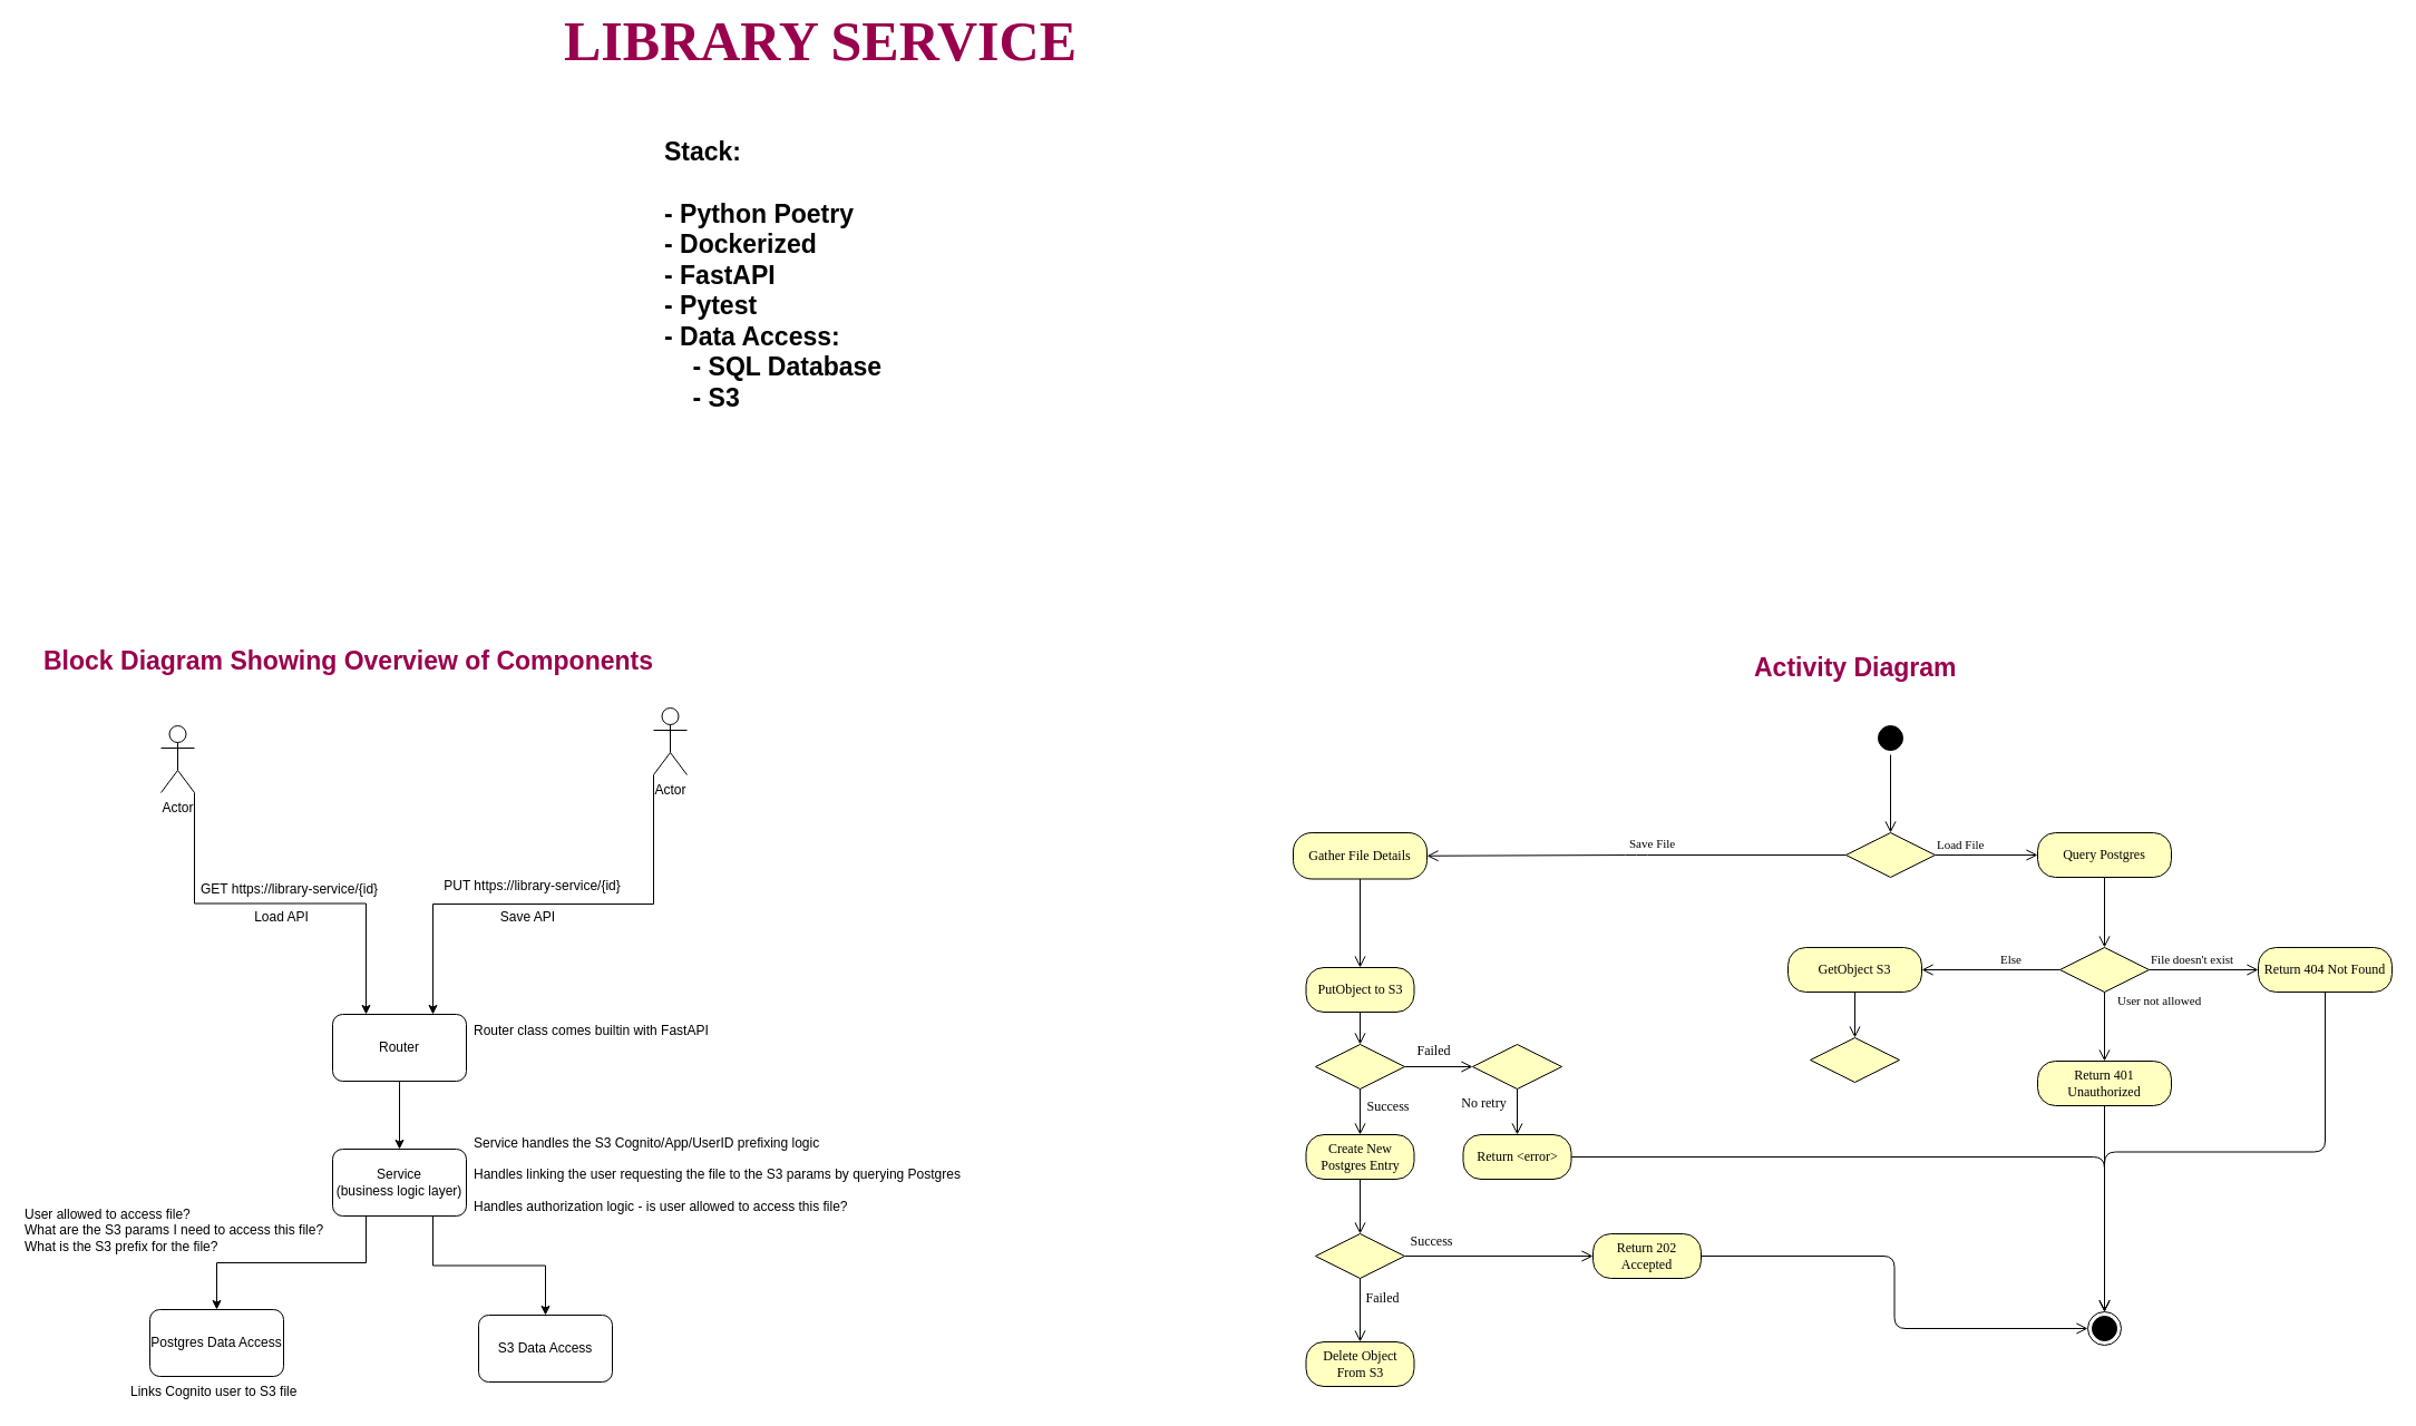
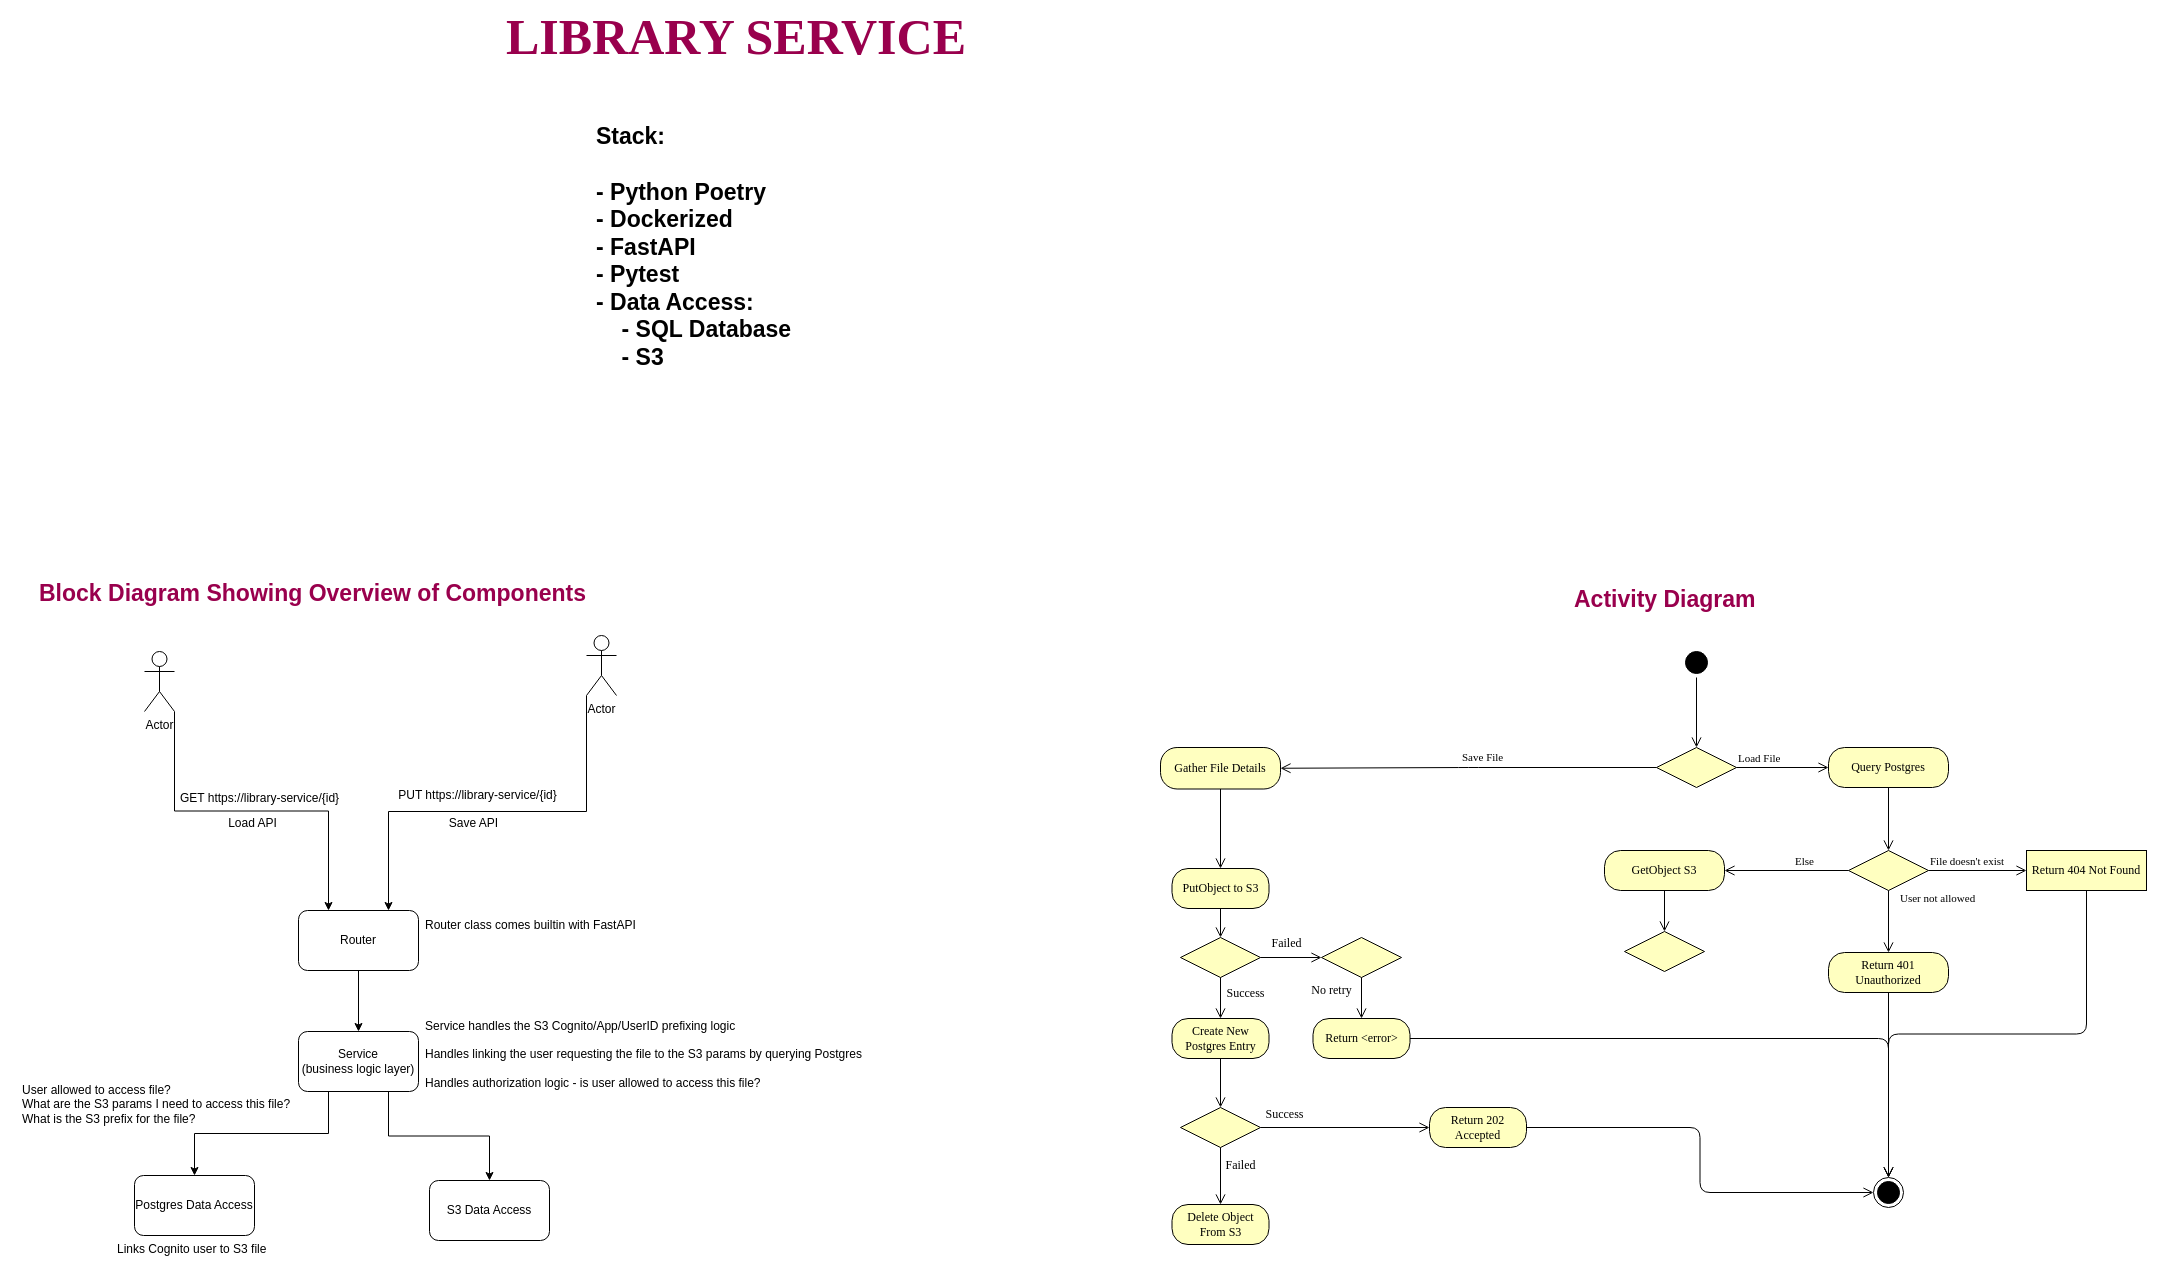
- <mxCell id="35" value="Return 404 Not Found" style="rounded=1;whiteSpace=wrap;html=1;arcSize=40;fontColor=#000000;fillColor=#ffffc0;fontFamily=Garamond;" vertex="1" parent="1"><mxGeometry x="2026" y="850" width="120" height="40" as="geometry" /></mxCell>
+ <mxCell id="35" value="Return 404 Not Found" style="whiteSpace=wrap;html=1;arcSize=40;fontColor=#000000;fillColor=#ffffc0;fontFamily=Garamond;rounded=0;" vertex="1" parent="1"><mxGeometry x="2026" y="850" width="120" height="40" as="geometry" /></mxCell>
